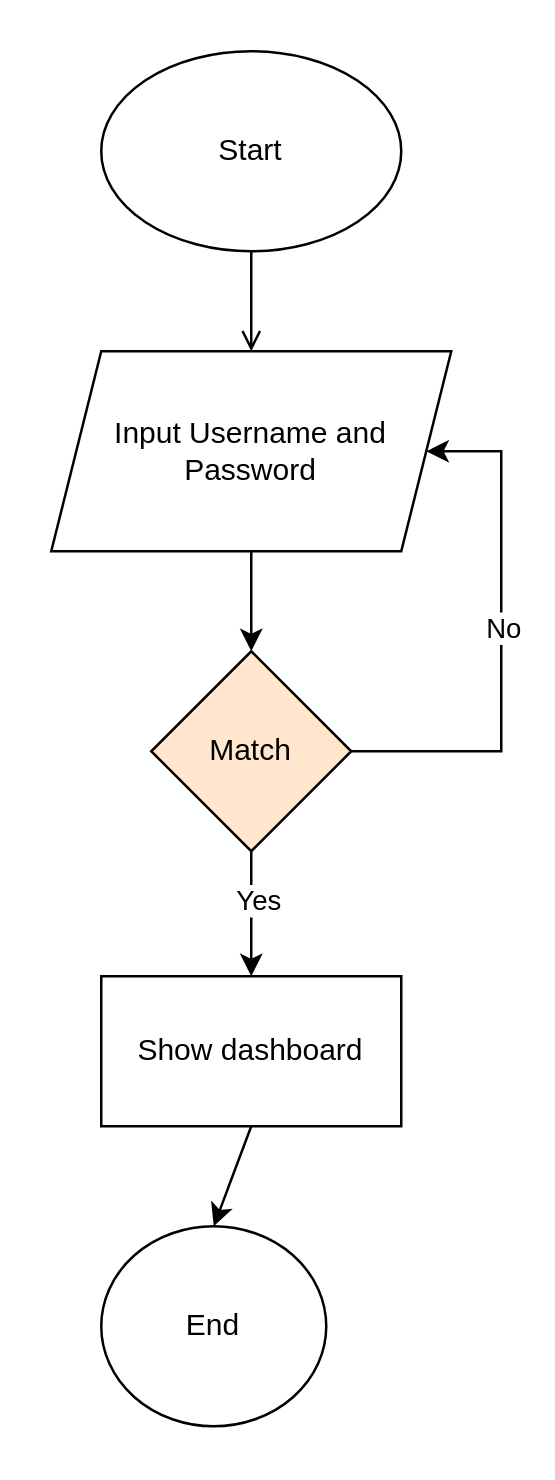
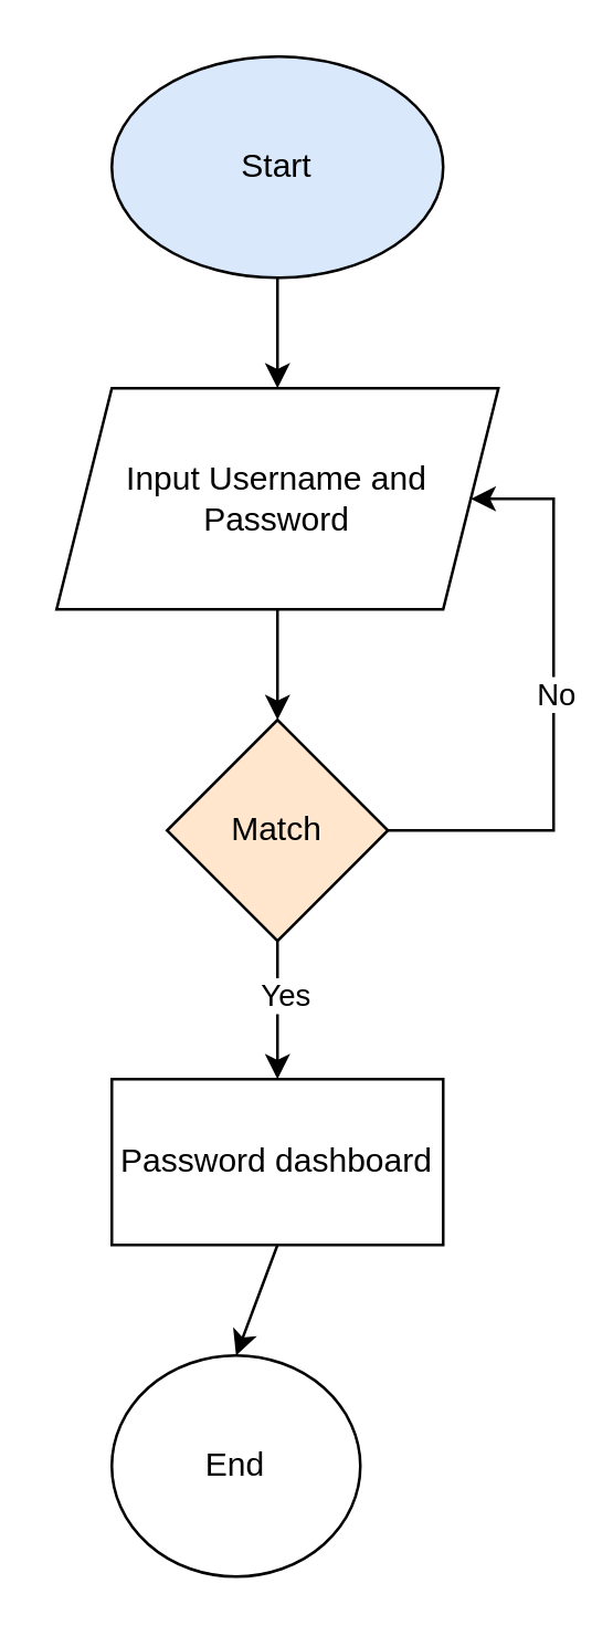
- <mxCell id="2" value="Start" style="ellipse;whiteSpace=wrap;html=1;" vertex="1" parent="1"><mxGeometry x="40" y="20" width="120" height="80" as="geometry" /></mxCell>
+ <mxCell id="2" value="Start" style="ellipse;whiteSpace=wrap;html=1;fillColor=#dae8fc;" vertex="1" parent="1"><mxGeometry x="40" y="20" width="120" height="80" as="geometry" /></mxCell>
- <mxCell id="5" value="" style="endArrow=open;html=1;rounded=0;exitX=0.5;exitY=1;exitDx=0;exitDy=0;entryX=0.5;entryY=0;entryDx=0;entryDy=0;" edge="1" parent="1" source="2" target="3"><mxGeometry width="50" height="50" relative="1" as="geometry"><mxPoint x="260" y="230" as="sourcePoint" /><mxPoint x="310" y="180" as="targetPoint" /></mxGeometry></mxCell>
+ <mxCell id="5" value="" style="endArrow=classic;html=1;rounded=0;exitX=0.5;exitY=1;exitDx=0;exitDy=0;entryX=0.5;entryY=0;entryDx=0;entryDy=0;" edge="1" parent="1" source="2" target="3"><mxGeometry width="50" height="50" relative="1" as="geometry"><mxPoint x="260" y="230" as="sourcePoint" /><mxPoint x="310" y="180" as="targetPoint" /></mxGeometry></mxCell>
- <mxCell id="7" value="Show dashboard" style="rounded=0;whiteSpace=wrap;html=1;" vertex="1" parent="1"><mxGeometry x="40" y="390" width="120" height="60" as="geometry" /></mxCell>
+ <mxCell id="7" value="Password dashboard" style="rounded=0;whiteSpace=wrap;html=1;" vertex="1" parent="1"><mxGeometry x="40" y="390" width="120" height="60" as="geometry" /></mxCell>
